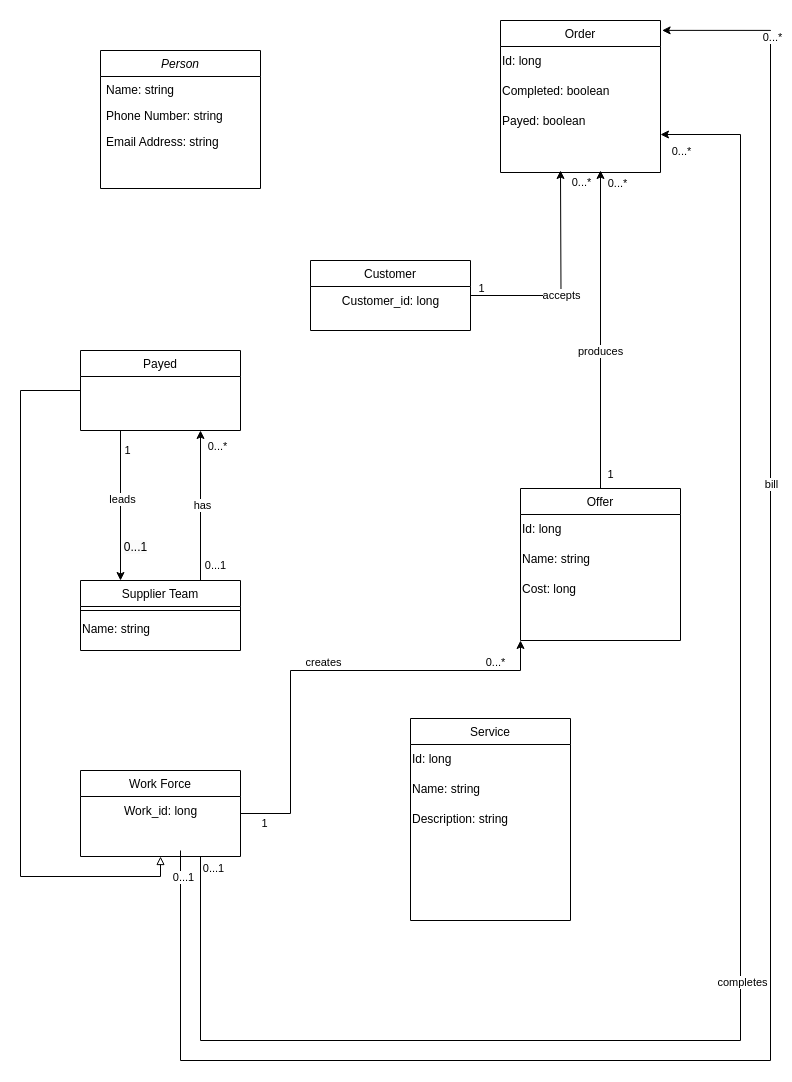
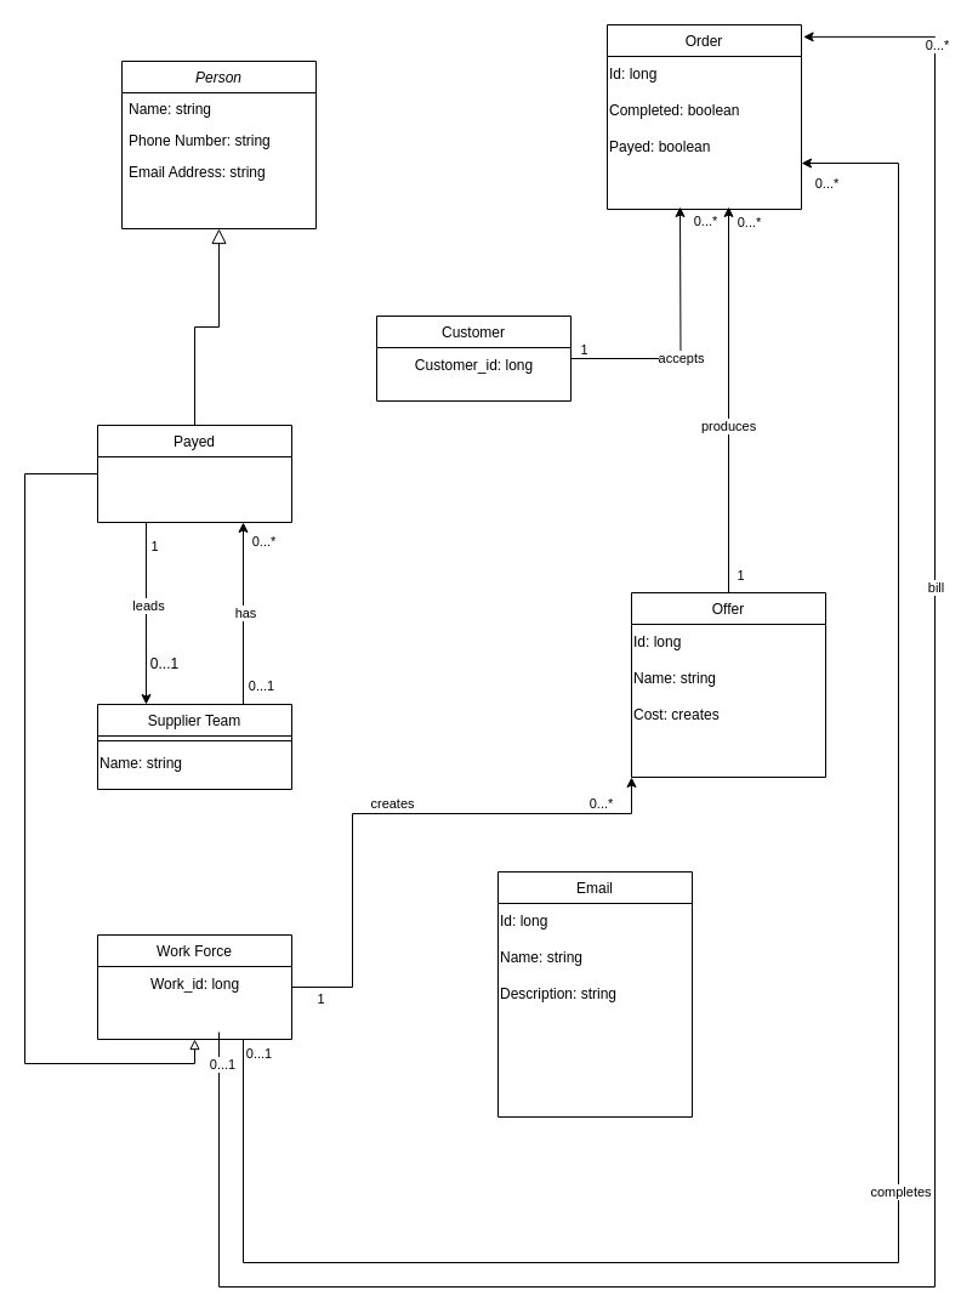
+ <mxCell id="11" value="" style="endArrow=block;endSize=10;endFill=0;shadow=0;strokeWidth=1;rounded=0;curved=0;edgeStyle=elbowEdgeStyle;elbow=vertical;" parent="1" source="10" target="2" edge="1"><mxGeometry width="160" relative="1" as="geometry"><mxPoint x="160" y="193" as="sourcePoint" /><mxPoint x="160" y="193" as="targetPoint" /></mxGeometry></mxCell>
- <mxCell id="32" value="Cost: long" style="text;html=1;align=left;verticalAlign=middle;resizable=0;points=[];autosize=1;strokeColor=none;fillColor=none;" parent="29" vertex="1"><mxGeometry y="86" width="160" height="30" as="geometry" /></mxCell>
+ <mxCell id="32" value="Cost: creates" style="text;html=1;align=left;verticalAlign=middle;resizable=0;points=[];autosize=1;strokeColor=none;fillColor=none;" parent="29" vertex="1"><mxGeometry y="86" width="160" height="30" as="geometry" /></mxCell>
- <mxCell id="33" value="Service" style="swimlane;fontStyle=0;align=center;verticalAlign=top;childLayout=stackLayout;horizontal=1;startSize=26;horizontalStack=0;resizeParent=1;resizeLast=0;collapsible=1;marginBottom=0;rounded=0;shadow=0;strokeWidth=1;" parent="1" vertex="1"><mxGeometry x="410" y="718" width="160" height="202" as="geometry"><mxRectangle x="340" y="380" width="170" height="26" as="alternateBounds" /></mxGeometry></mxCell>
+ <mxCell id="33" value="Email" style="swimlane;fontStyle=0;align=center;verticalAlign=top;childLayout=stackLayout;horizontal=1;startSize=26;horizontalStack=0;resizeParent=1;resizeLast=0;collapsible=1;marginBottom=0;rounded=0;shadow=0;strokeWidth=1;" parent="1" vertex="1"><mxGeometry x="410" y="718" width="160" height="202" as="geometry"><mxRectangle x="340" y="380" width="170" height="26" as="alternateBounds" /></mxGeometry></mxCell>
